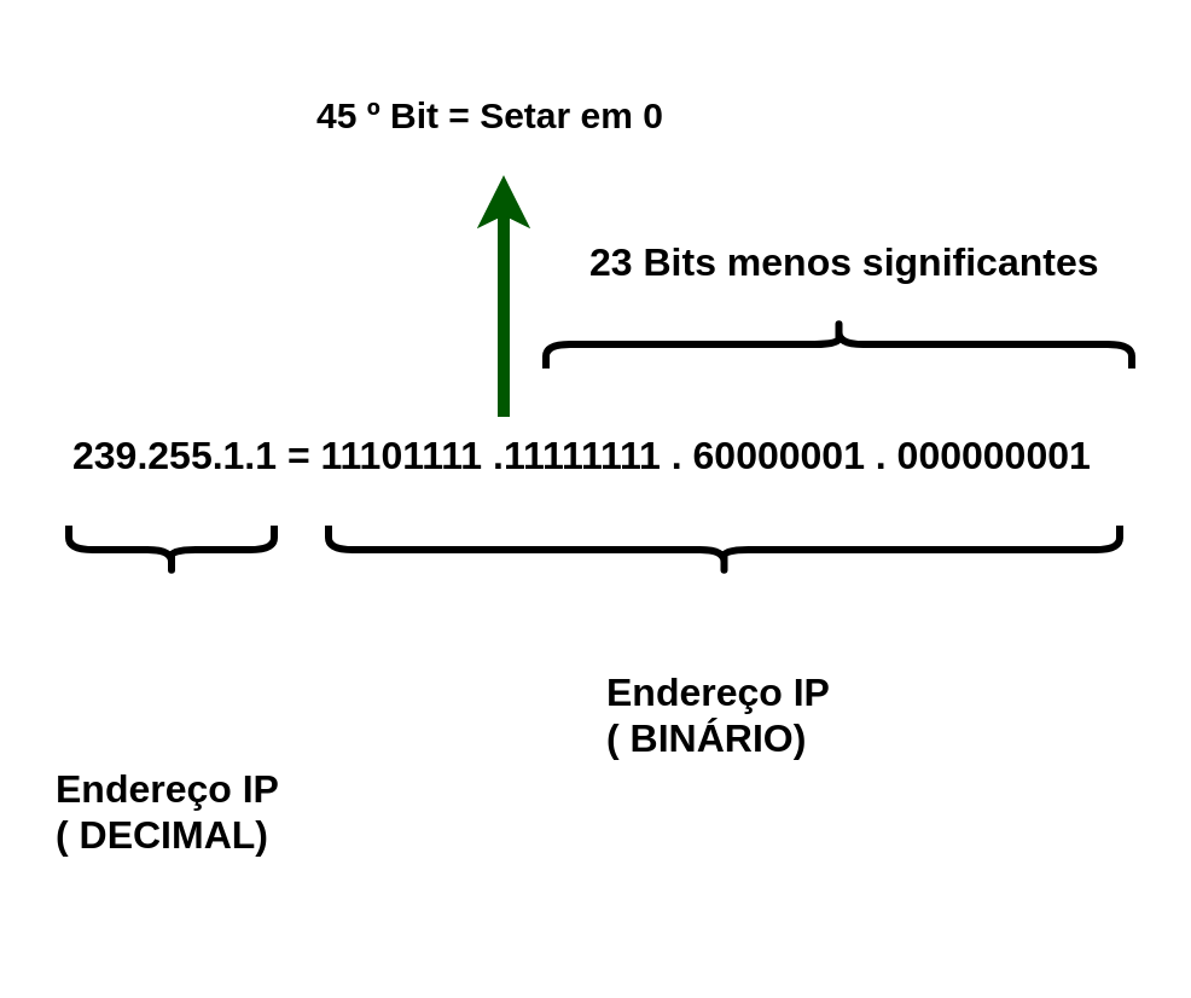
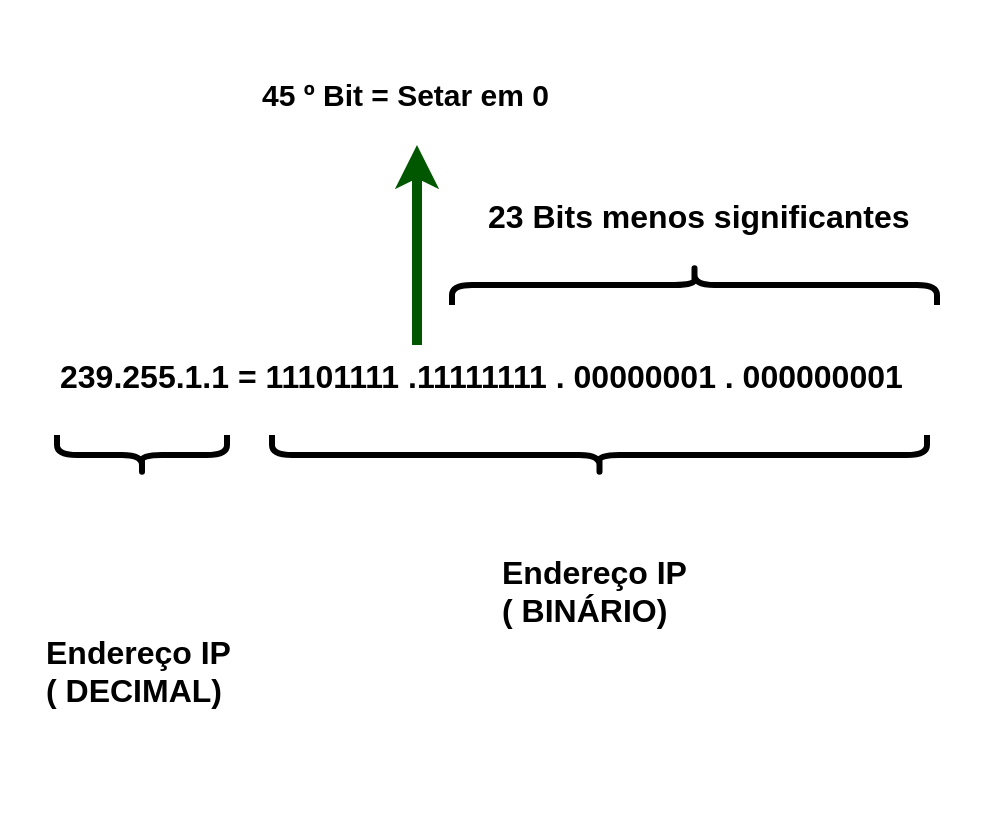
- <mxCell id="2" value="&lt;span style=&quot;color: light-dark(rgb(0, 0, 0), rgb(51, 51, 255));&quot;&gt;&lt;span style=&quot;color: light-dark(rgb(0, 0, 0), rgb(126, 166, 224));&quot;&gt;239.255.1.1 &lt;/span&gt;&lt;/span&gt;= &lt;span style=&quot;color: light-dark(rgb(0, 0, 0), rgb(255, 0, 255));&quot;&gt;&lt;span style=&quot;color: light-dark(rgb(0, 0, 0), rgb(255, 51, 153));&quot;&gt;11101111 .&lt;/span&gt;&lt;/span&gt;&lt;span style=&quot;color: light-dark(rgb(0, 0, 0), rgb(0, 204, 0));&quot;&gt;1&lt;/span&gt;&lt;span style=&quot;color: light-dark(rgb(0, 0, 0), rgb(255, 0, 255));&quot;&gt;&lt;span style=&quot;color: light-dark(rgb(0, 0, 0), rgb(255, 51, 153));&quot;&gt;1111111 . 60000001 . 000000001 &lt;/span&gt;&lt;/span&gt;" style="text;html=1;whiteSpace=wrap;overflow=hidden;rounded=0;fontFamily=Helvetica;fontStyle=1;fontSize=16;" vertex="1" parent="1"><mxGeometry x="28" y="172" width="440" height="30" as="geometry" /></mxCell>
+ <mxCell id="2" value="&lt;span style=&quot;color: light-dark(rgb(0, 0, 0), rgb(51, 51, 255));&quot;&gt;&lt;span style=&quot;color: light-dark(rgb(0, 0, 0), rgb(126, 166, 224));&quot;&gt;239.255.1.1 &lt;/span&gt;&lt;/span&gt;= &lt;span style=&quot;color: light-dark(rgb(0, 0, 0), rgb(255, 0, 255));&quot;&gt;&lt;span style=&quot;color: light-dark(rgb(0, 0, 0), rgb(255, 51, 153));&quot;&gt;11101111 .&lt;/span&gt;&lt;/span&gt;&lt;span style=&quot;color: light-dark(rgb(0, 0, 0), rgb(0, 204, 0));&quot;&gt;1&lt;/span&gt;&lt;span style=&quot;color: light-dark(rgb(0, 0, 0), rgb(255, 0, 255));&quot;&gt;&lt;span style=&quot;color: light-dark(rgb(0, 0, 0), rgb(255, 51, 153));&quot;&gt;1111111 . 00000001 . 000000001 &lt;/span&gt;&lt;/span&gt;" style="text;html=1;whiteSpace=wrap;overflow=hidden;rounded=0;fontFamily=Helvetica;fontStyle=1;fontSize=16;" vertex="1" parent="1"><mxGeometry x="28" y="172" width="440" height="30" as="geometry" /></mxCell>
